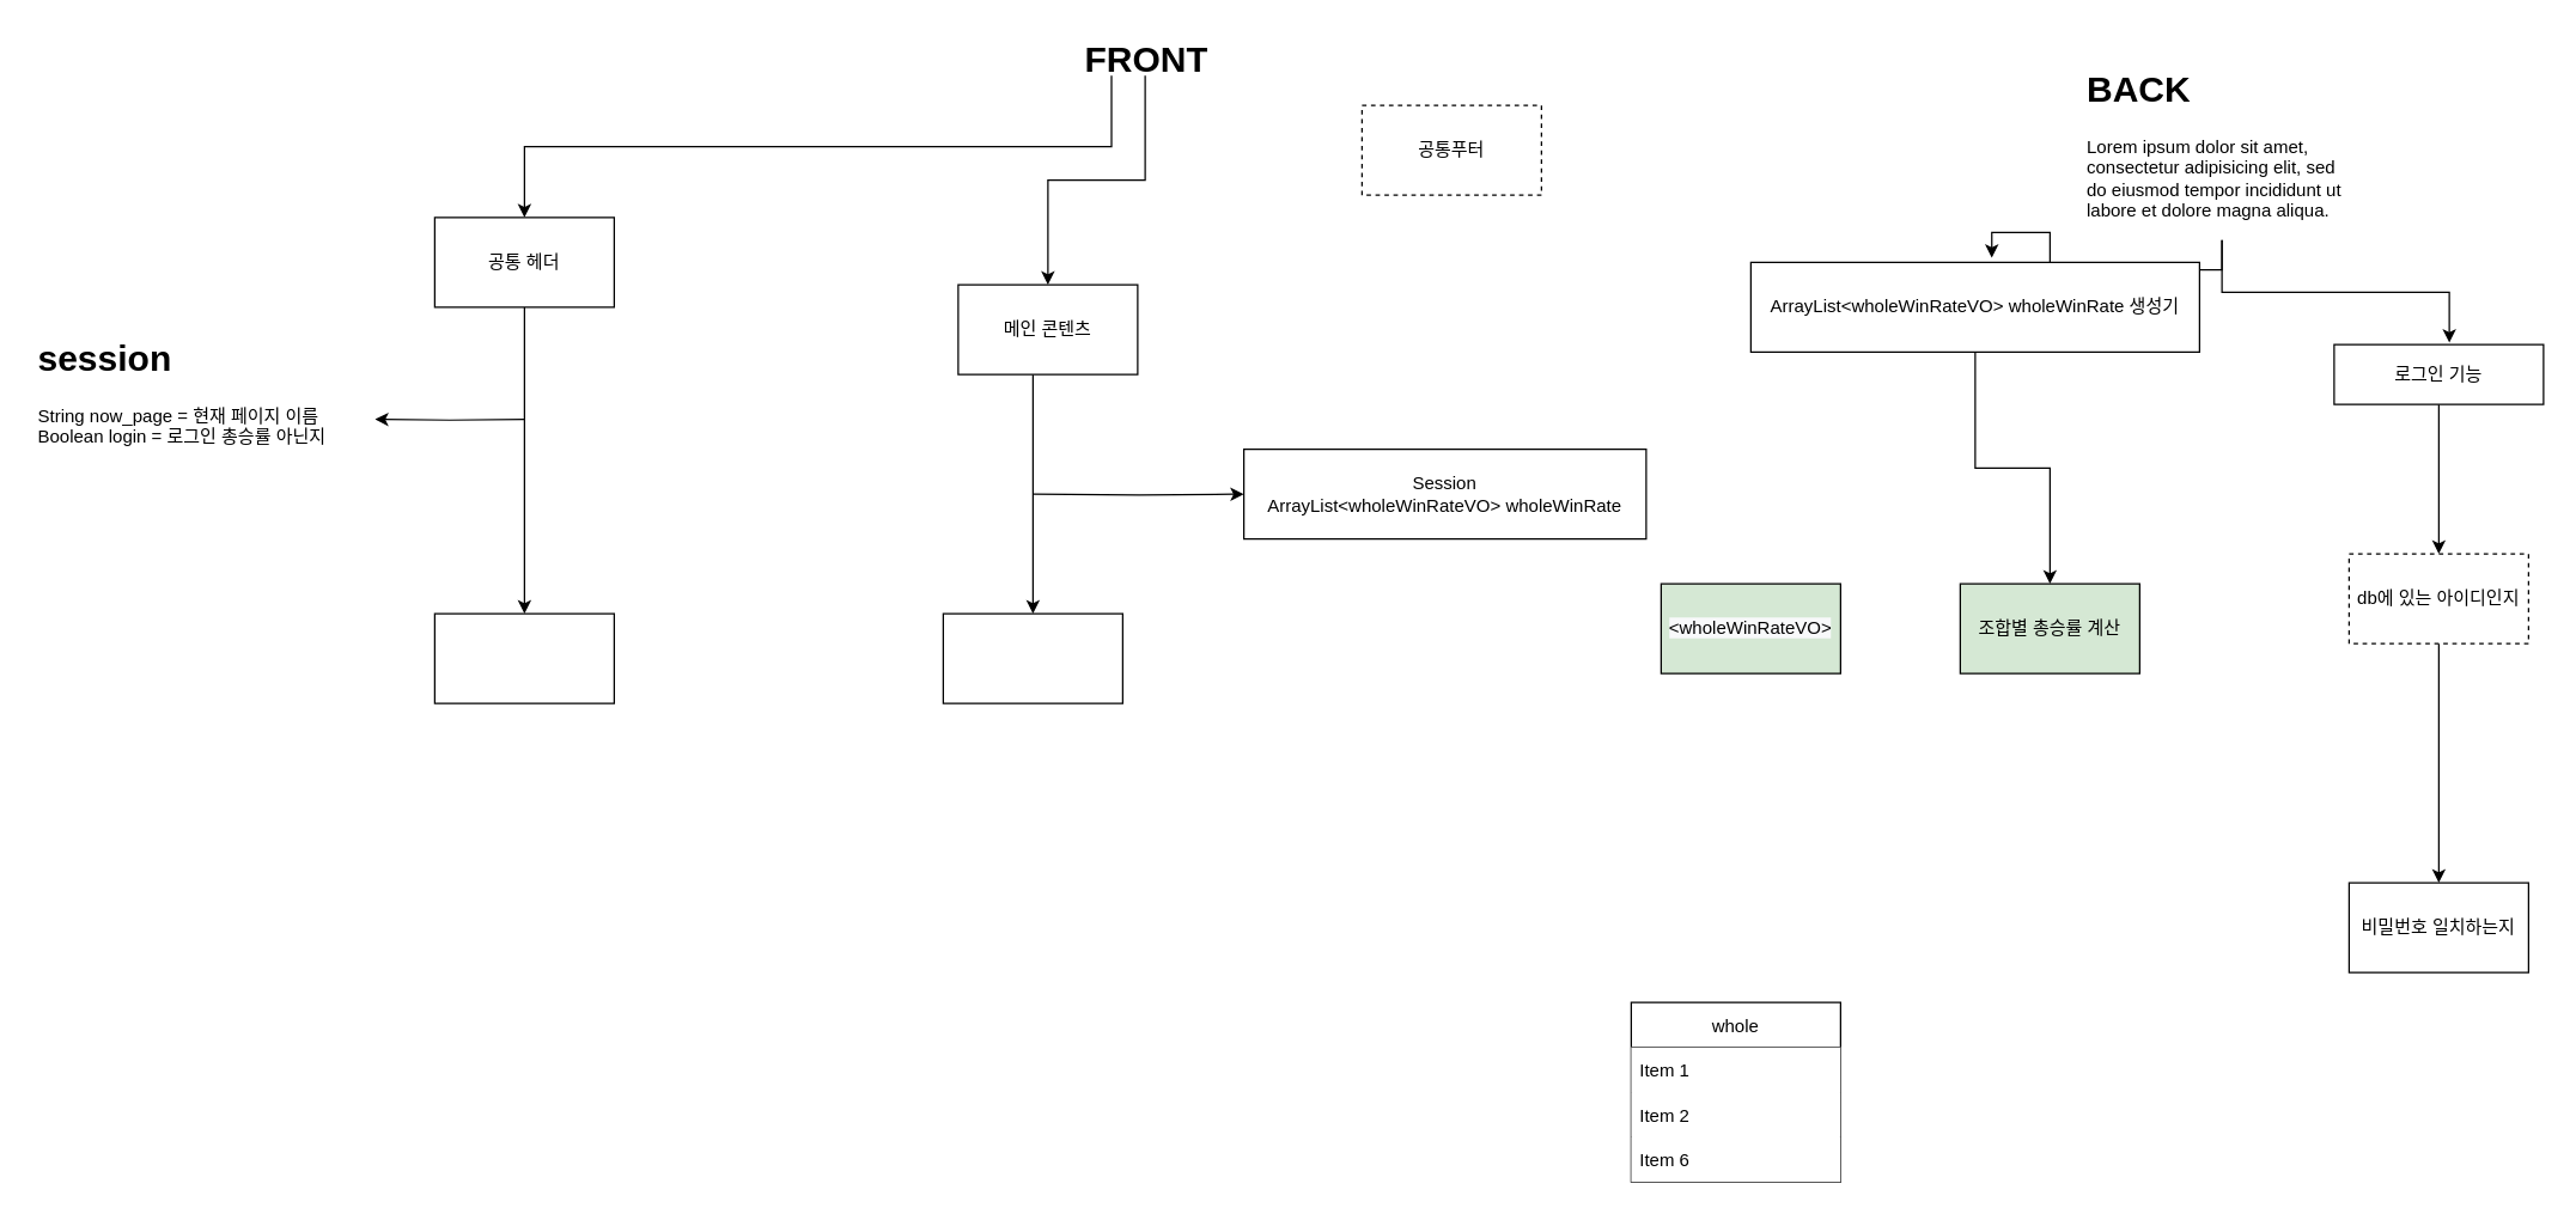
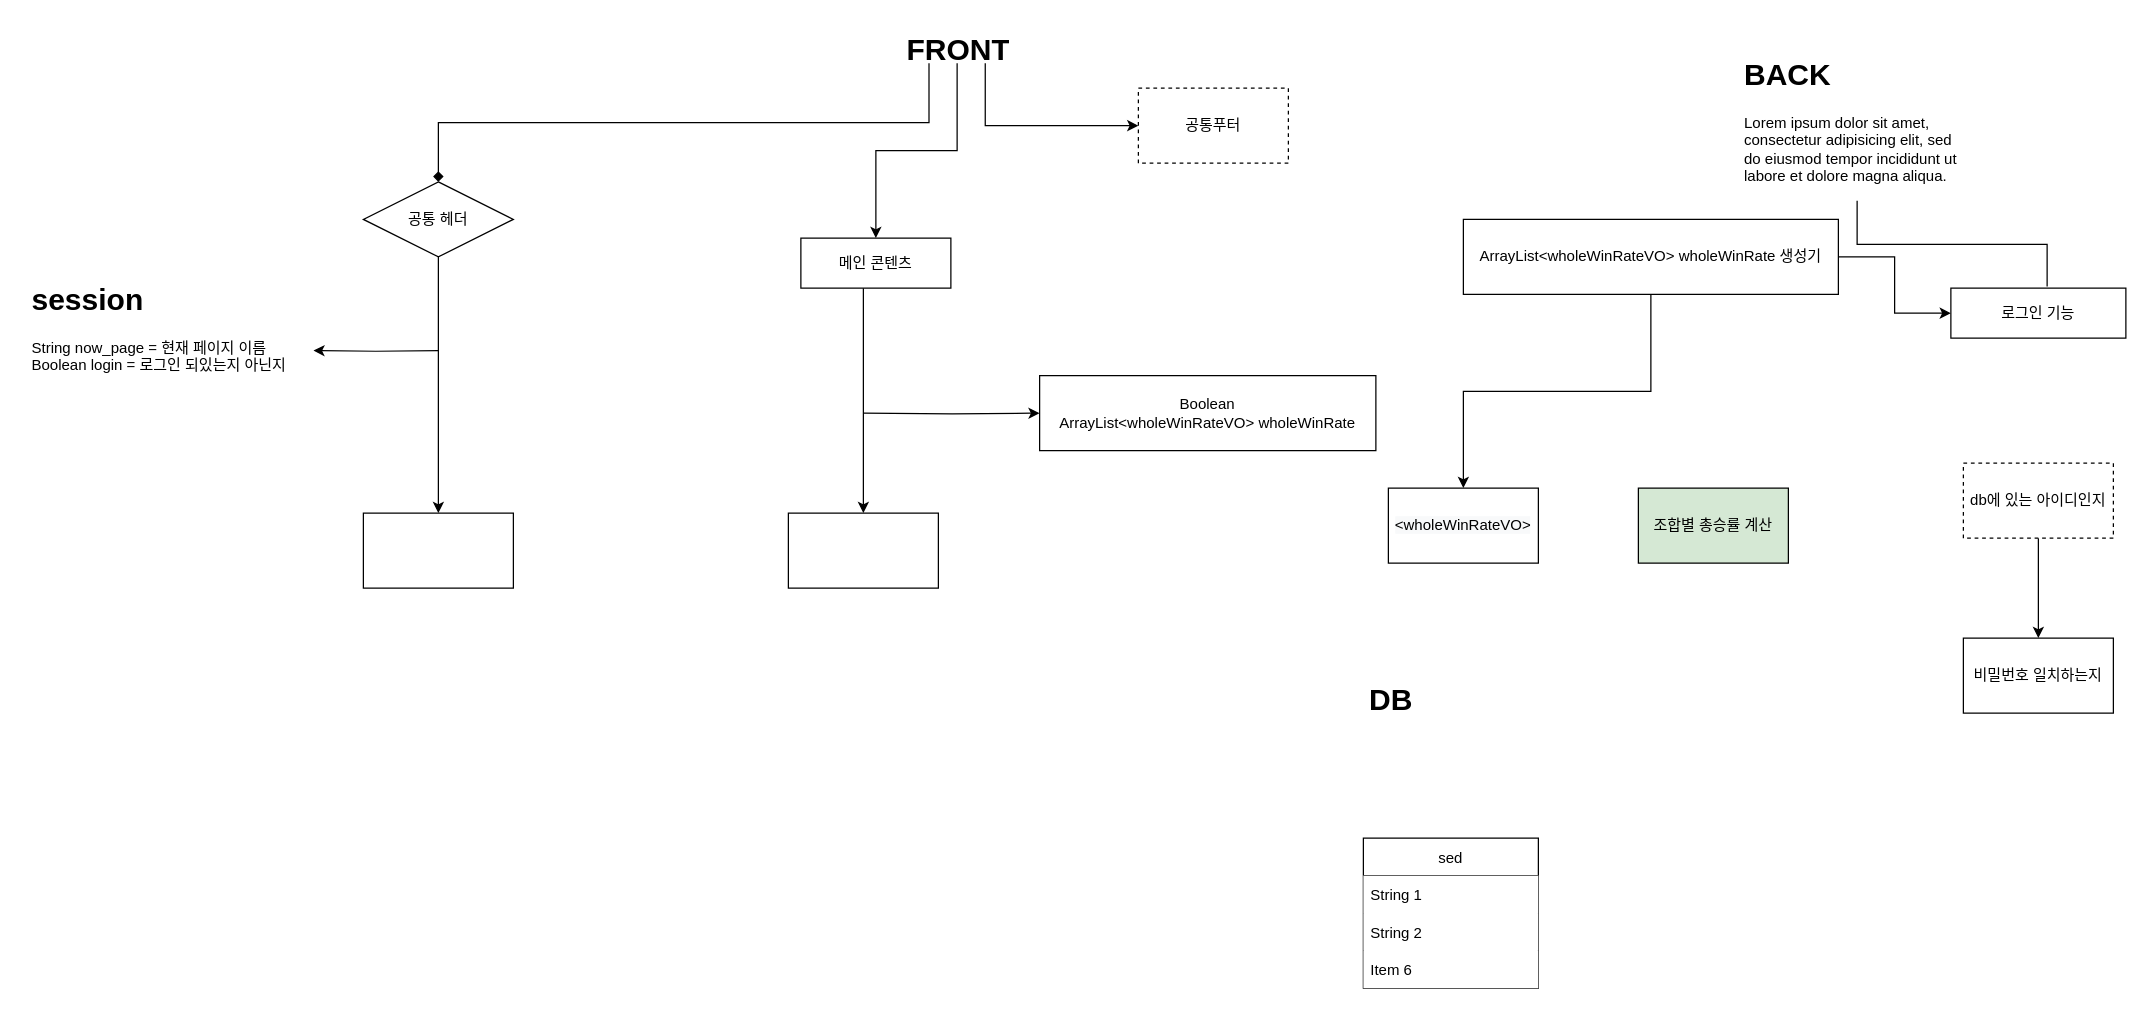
+ <mxCell id="13" value="" style="edgeStyle=orthogonalEdgeStyle;rounded=0;orthogonalLoop=1;jettySize=auto;html=1;exitX=0.75;exitY=1;exitDx=0;exitDy=0;entryX=0;entryY=0.5;entryDx=0;entryDy=0;" edge="1" parent="1" source="14" target="20"><mxGeometry relative="1" as="geometry" /></mxCell>
- <mxCell id="11" value="" style="edgeStyle=orthogonalEdgeStyle;rounded=0;orthogonalLoop=1;jettySize=auto;html=1;exitX=0.25;exitY=1;exitDx=0;exitDy=0;" edge="1" parent="1" source="14" target="17"><mxGeometry relative="1" as="geometry" /></mxCell>
+ <mxCell id="11" value="" style="edgeStyle=orthogonalEdgeStyle;rounded=0;orthogonalLoop=1;jettySize=auto;html=1;exitX=0.25;exitY=1;exitDx=0;exitDy=0;endArrow=diamond;" edge="1" parent="1" source="14" target="17"><mxGeometry relative="1" as="geometry" /></mxCell>
- <mxCell id="2" style="edgeStyle=orthogonalEdgeStyle;rounded=0;orthogonalLoop=1;jettySize=auto;html=1;entryX=0.537;entryY=-0.05;entryDx=0;entryDy=0;entryPerimeter=0;" edge="1" parent="1" source="4" target="28"><mxGeometry relative="1" as="geometry" /></mxCell>
- <mxCell id="17" value="공통 헤더" style="whiteSpace=wrap;html=1;fillColor=default;" vertex="1" parent="1"><mxGeometry x="290" y="145" width="120" height="60" as="geometry" /></mxCell>
+ <mxCell id="17" value="공통 헤더" style="rhombus;whiteSpace=wrap;html=1;fillColor=default;" vertex="1" parent="1"><mxGeometry x="290" y="145" width="120" height="60" as="geometry" /></mxCell>
- <mxCell id="19" value="메인 콘텐츠" style="whiteSpace=wrap;html=1;fillColor=default;" vertex="1" parent="1"><mxGeometry x="640" y="190" width="120" height="60" as="geometry" /></mxCell>
+ <mxCell id="19" value="메인 콘텐츠" style="whiteSpace=wrap;html=1;fillColor=default;" vertex="1" parent="1"><mxGeometry x="640" y="190" width="120" height="40" as="geometry" /></mxCell>
- <mxCell id="3" style="edgeStyle=orthogonalEdgeStyle;rounded=0;orthogonalLoop=1;jettySize=auto;html=1;entryX=0.55;entryY=-0.033;entryDx=0;entryDy=0;entryPerimeter=0;" edge="1" parent="1" source="4" target="30"><mxGeometry relative="1" as="geometry" /></mxCell>
+ <mxCell id="3" style="edgeStyle=orthogonalEdgeStyle;rounded=0;orthogonalLoop=1;jettySize=auto;html=1;entryX=0.55;entryY=-0.033;entryDx=0;entryDy=0;entryPerimeter=0;endArrow=none;" edge="1" parent="1" source="4" target="30"><mxGeometry relative="1" as="geometry" /></mxCell>
- <mxCell id="21" value="&lt;h1&gt;session&lt;/h1&gt;&lt;div&gt;String now_page = 현재 페이지 이름&lt;/div&gt;&lt;div&gt;Boolean login = 로그인 총승률 아닌지&lt;/div&gt;" style="text;html=1;strokeColor=none;fillColor=default;spacing=5;spacingTop=-20;whiteSpace=wrap;overflow=hidden;rounded=0;" vertex="1" parent="1"><mxGeometry x="20" y="220" width="230" height="120" as="geometry" /></mxCell>
+ <mxCell id="21" value="&lt;h1&gt;session&lt;/h1&gt;&lt;div&gt;String now_page = 현재 페이지 이름&lt;/div&gt;&lt;div&gt;Boolean login = 로그인 되있는지 아닌지&lt;/div&gt;" style="text;html=1;strokeColor=none;fillColor=default;spacing=5;spacingTop=-20;whiteSpace=wrap;overflow=hidden;rounded=0;" vertex="1" parent="1"><mxGeometry x="20" y="220" width="230" height="120" as="geometry" /></mxCell>
+ <mxCell id="26" value="" style="edgeStyle=orthogonalEdgeStyle;rounded=0;orthogonalLoop=1;jettySize=auto;html=1;" edge="1" parent="1" source="28" target="34"><mxGeometry relative="1" as="geometry" /></mxCell>
- <mxCell id="29" value="" style="edgeStyle=orthogonalEdgeStyle;rounded=0;orthogonalLoop=1;jettySize=auto;html=1;" edge="1" parent="1" source="30" target="32"><mxGeometry relative="1" as="geometry" /></mxCell>
- <mxCell id="27" value="" style="edgeStyle=orthogonalEdgeStyle;rounded=0;orthogonalLoop=1;jettySize=auto;html=1;" edge="1" parent="1" source="28" target="35"><mxGeometry relative="1" as="geometry" /></mxCell>
+ <mxCell id="27" value="" style="edgeStyle=orthogonalEdgeStyle;rounded=0;orthogonalLoop=1;jettySize=auto;html=1;" edge="1" parent="1" source="28" target="30"><mxGeometry relative="1" as="geometry" /></mxCell>
- <mxCell id="25" value="Session&lt;br&gt;ArrayList&amp;lt;wholeWinRateVO&amp;gt; wholeWinRate" style="whiteSpace=wrap;html=1;" vertex="1" parent="1"><mxGeometry x="831" y="300" width="269" height="60" as="geometry" /></mxCell>
+ <mxCell id="25" value="Boolean&lt;br&gt;ArrayList&amp;lt;wholeWinRateVO&amp;gt; wholeWinRate" style="whiteSpace=wrap;html=1;" vertex="1" parent="1"><mxGeometry x="831" y="300" width="269" height="60" as="geometry" /></mxCell>
- <mxCell id="34" value="&#10;&#10;&lt;span style=&quot;color: rgb(0, 0, 0); font-family: helvetica; font-size: 12px; font-style: normal; font-weight: 400; letter-spacing: normal; text-align: center; text-indent: 0px; text-transform: none; word-spacing: 0px; background-color: rgb(248, 249, 250); display: inline; float: none;&quot;&gt;&amp;lt;wholeWinRateVO&amp;gt;&lt;/span&gt;&#10;&#10;" style="whiteSpace=wrap;html=1;rounded=0;fillColor=#d5e8d4;" vertex="1" parent="1"><mxGeometry x="1110" y="390" width="120" height="60" as="geometry" /></mxCell>
+ <mxCell id="34" value="&#10;&#10;&lt;span style=&quot;color: rgb(0, 0, 0); font-family: helvetica; font-size: 12px; font-style: normal; font-weight: 400; letter-spacing: normal; text-align: center; text-indent: 0px; text-transform: none; word-spacing: 0px; background-color: rgb(248, 249, 250); display: inline; float: none;&quot;&gt;&amp;lt;wholeWinRateVO&amp;gt;&lt;/span&gt;&#10;&#10;" style="whiteSpace=wrap;html=1;rounded=0;" vertex="1" parent="1"><mxGeometry x="1110" y="390" width="120" height="60" as="geometry" /></mxCell>
+ <mxCell id="6" value="&lt;h1&gt;DB&lt;/h1&gt;&lt;p&gt;&lt;br&gt;&lt;/p&gt;" style="text;html=1;strokeColor=none;fillColor=none;spacing=5;spacingTop=-20;whiteSpace=wrap;overflow=hidden;rounded=0;" vertex="1" parent="5"><mxGeometry width="190" height="120" as="geometry" /></mxCell>
- <mxCell id="33" value="비밀번호 일치하는지" style="whiteSpace=wrap;html=1;rounded=0;" vertex="1" parent="1"><mxGeometry x="1570" y="590" width="120" height="60" as="geometry" /></mxCell>
+ <mxCell id="33" value="비밀번호 일치하는지" style="whiteSpace=wrap;html=1;rounded=0;" vertex="1" parent="1"><mxGeometry x="1570" y="510" width="120" height="60" as="geometry" /></mxCell>
- <mxCell id="7" value="whole" style="swimlane;fontStyle=0;childLayout=stackLayout;horizontal=1;startSize=30;horizontalStack=0;resizeParent=1;resizeParentMax=0;resizeLast=0;collapsible=1;marginBottom=0;" vertex="1" parent="5"><mxGeometry y="130" width="140" height="120" as="geometry" /></mxCell>
+ <mxCell id="7" value="sed" style="swimlane;fontStyle=0;childLayout=stackLayout;horizontal=1;startSize=30;horizontalStack=0;resizeParent=1;resizeParentMax=0;resizeLast=0;collapsible=1;marginBottom=0;" vertex="1" parent="5"><mxGeometry y="130" width="140" height="120" as="geometry" /></mxCell>
- <mxCell id="8" value="Item 1" style="text;strokeColor=none;fillColor=default;align=left;verticalAlign=middle;spacingLeft=4;spacingRight=4;overflow=hidden;points=[[0,0.5],[1,0.5]];portConstraint=eastwest;rotatable=0;" vertex="1" parent="7"><mxGeometry y="30" width="140" height="30" as="geometry" /></mxCell>
+ <mxCell id="8" value="String 1" style="text;strokeColor=none;fillColor=default;align=left;verticalAlign=middle;spacingLeft=4;spacingRight=4;overflow=hidden;points=[[0,0.5],[1,0.5]];portConstraint=eastwest;rotatable=0;" vertex="1" parent="7"><mxGeometry y="30" width="140" height="30" as="geometry" /></mxCell>
- <mxCell id="9" value="Item 2" style="text;strokeColor=none;fillColor=default;align=left;verticalAlign=middle;spacingLeft=4;spacingRight=4;overflow=hidden;points=[[0,0.5],[1,0.5]];portConstraint=eastwest;rotatable=0;" vertex="1" parent="7"><mxGeometry y="60" width="140" height="30" as="geometry" /></mxCell>
+ <mxCell id="9" value="String 2" style="text;strokeColor=none;fillColor=default;align=left;verticalAlign=middle;spacingLeft=4;spacingRight=4;overflow=hidden;points=[[0,0.5],[1,0.5]];portConstraint=eastwest;rotatable=0;" vertex="1" parent="7"><mxGeometry y="60" width="140" height="30" as="geometry" /></mxCell>
